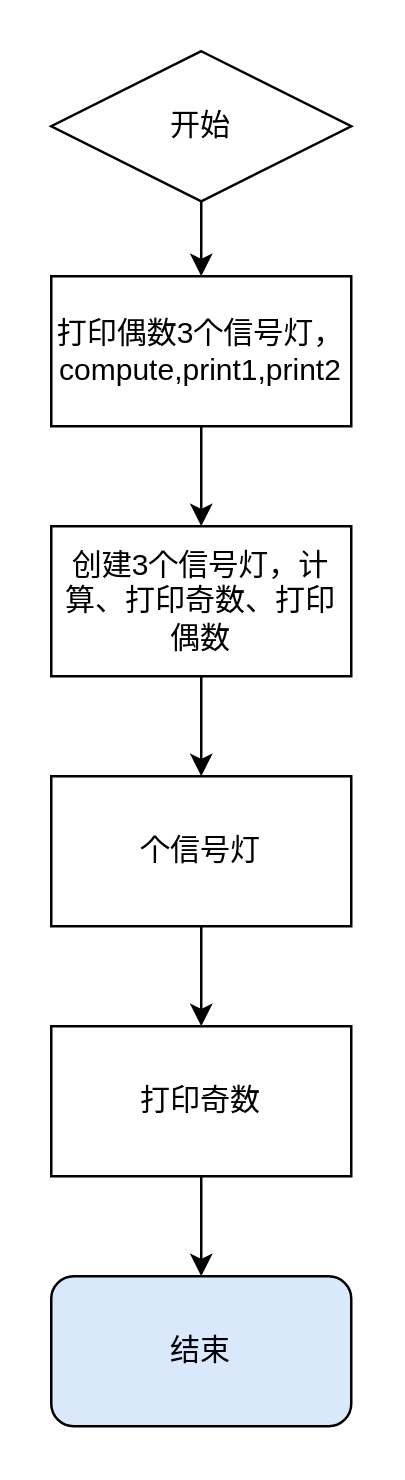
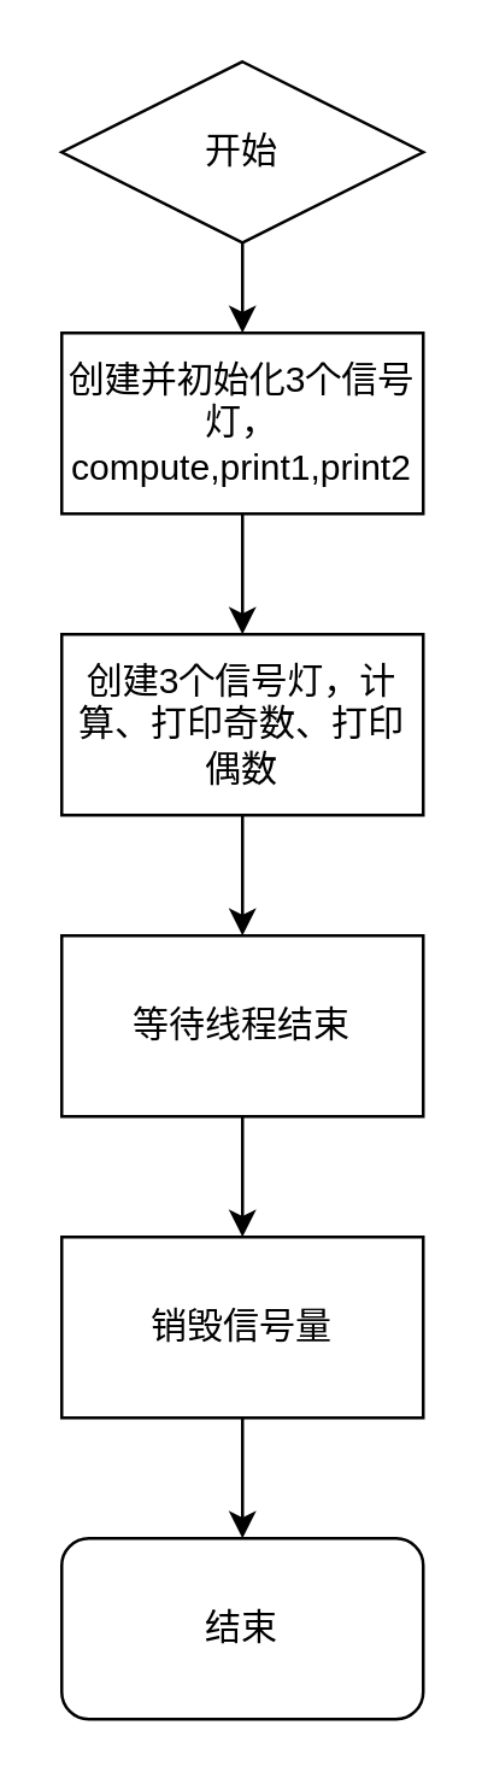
- <mxCell id="5" value="打印偶数3个信号灯，compute,print1,print2" style="rounded=0;whiteSpace=wrap;html=1;" parent="1" vertex="1"><mxGeometry x="20" y="110" width="120" height="60" as="geometry" /></mxCell>
+ <mxCell id="5" value="创建并初始化3个信号灯，compute,print1,print2" style="rounded=0;whiteSpace=wrap;html=1;" parent="1" vertex="1"><mxGeometry x="20" y="110" width="120" height="60" as="geometry" /></mxCell>
- <mxCell id="9" value="个信号灯" style="rounded=0;whiteSpace=wrap;html=1;" parent="1" vertex="1"><mxGeometry x="20" y="310" width="120" height="60" as="geometry" /></mxCell>
+ <mxCell id="9" value="等待线程结束" style="rounded=0;whiteSpace=wrap;html=1;" parent="1" vertex="1"><mxGeometry x="20" y="310" width="120" height="60" as="geometry" /></mxCell>
- <mxCell id="11" value="打印奇数" style="rounded=0;whiteSpace=wrap;html=1;" parent="1" vertex="1"><mxGeometry x="20" y="410" width="120" height="60" as="geometry" /></mxCell>
+ <mxCell id="11" value="销毁信号量" style="rounded=0;whiteSpace=wrap;html=1;" parent="1" vertex="1"><mxGeometry x="20" y="410" width="120" height="60" as="geometry" /></mxCell>
- <mxCell id="12" value="结束" style="rounded=1;whiteSpace=wrap;html=1;fillColor=#dae8fc;" parent="1" vertex="1"><mxGeometry x="20" y="510" width="120" height="60" as="geometry" /></mxCell>
+ <mxCell id="12" value="结束" style="rounded=1;whiteSpace=wrap;html=1;" parent="1" vertex="1"><mxGeometry x="20" y="510" width="120" height="60" as="geometry" /></mxCell>
